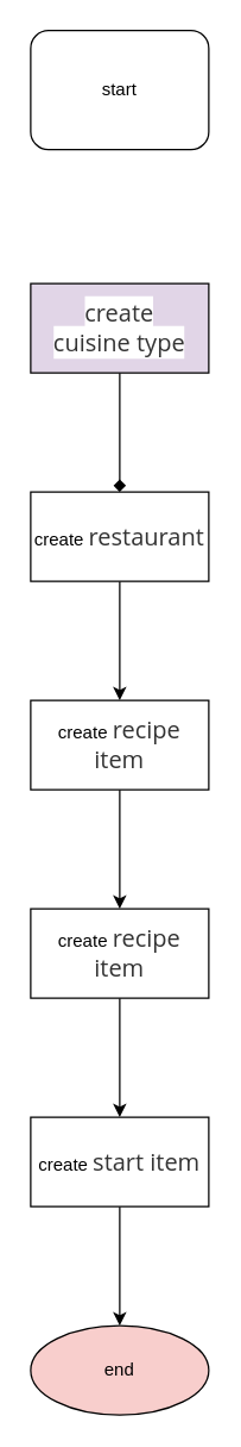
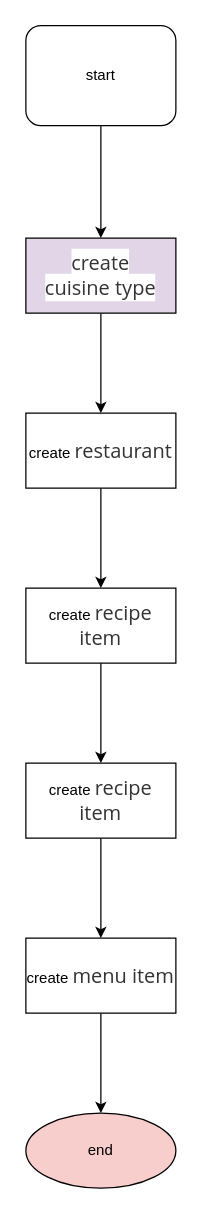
+ <mxCell id="2" value="" style="edgeStyle=orthogonalEdgeStyle;rounded=0;orthogonalLoop=1;jettySize=auto;html=1;" parent="1" source="3" target="5" edge="1"><mxGeometry relative="1" as="geometry" /></mxCell>
- <mxCell id="4" value="" style="edgeStyle=orthogonalEdgeStyle;rounded=0;orthogonalLoop=1;jettySize=auto;html=1;endArrow=diamond;" parent="1" source="5" target="7" edge="1"><mxGeometry relative="1" as="geometry" /></mxCell>
+ <mxCell id="4" value="" style="edgeStyle=orthogonalEdgeStyle;rounded=0;orthogonalLoop=1;jettySize=auto;html=1;" parent="1" source="5" target="7" edge="1"><mxGeometry relative="1" as="geometry" /></mxCell>
- <mxCell id="13" value="create&amp;nbsp;&lt;span style=&quot;color: rgb(51 , 51 , 51) ; font-family: &amp;#34;open sans&amp;#34; , &amp;#34;clear sans&amp;#34; , &amp;#34;helvetica neue&amp;#34; , &amp;#34;helvetica&amp;#34; , &amp;#34;arial&amp;#34; , sans-serif ; font-size: 16px ; text-align: left ; background-color: rgb(255 , 255 , 255)&quot;&gt;start item&lt;/span&gt;" style="whiteSpace=wrap;html=1;" parent="1" vertex="1"><mxGeometry x="20" y="750" width="120" height="60" as="geometry" /></mxCell>
+ <mxCell id="13" value="create&amp;nbsp;&lt;span style=&quot;color: rgb(51 , 51 , 51) ; font-family: &amp;#34;open sans&amp;#34; , &amp;#34;clear sans&amp;#34; , &amp;#34;helvetica neue&amp;#34; , &amp;#34;helvetica&amp;#34; , &amp;#34;arial&amp;#34; , sans-serif ; font-size: 16px ; text-align: left ; background-color: rgb(255 , 255 , 255)&quot;&gt;menu item&lt;/span&gt;" style="whiteSpace=wrap;html=1;" parent="1" vertex="1"><mxGeometry x="20" y="750" width="120" height="60" as="geometry" /></mxCell>
